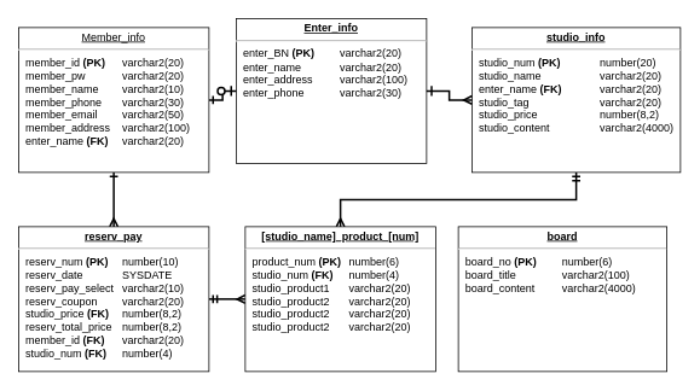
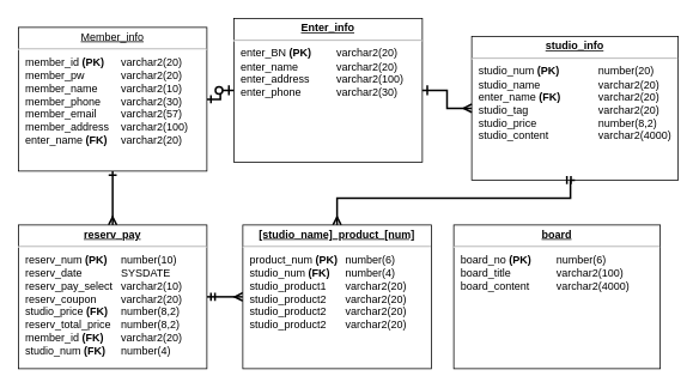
- <mxCell id="4" value="&lt;p style=&quot;margin: 0px ; margin-top: 4px ; text-align: center ; text-decoration: underline&quot;&gt;Member_info&lt;/p&gt;&lt;hr&gt;&lt;p style=&quot;margin: 0px ; margin-left: 8px&quot;&gt;member_id &lt;b&gt;(PK)&lt;/b&gt; &lt;span style=&quot;white-space: pre&quot;&gt;&#09;&lt;/span&gt;varchar2(20)&lt;br&gt;member_pw &lt;span style=&quot;white-space: pre&quot;&gt;&#09;&lt;/span&gt;&lt;span style=&quot;white-space: pre&quot;&gt;&#09;&lt;/span&gt;varchar2(20)&lt;br&gt;member_name &lt;span style=&quot;white-space: pre&quot;&gt;&#09;&lt;/span&gt;varchar2(10)&lt;/p&gt;&lt;p style=&quot;margin: 0px ; margin-left: 8px&quot;&gt;member_phone&lt;span style=&quot;white-space: pre&quot;&gt;&#09;&lt;/span&gt;varchar2(30)&lt;br&gt;&lt;/p&gt;&lt;p style=&quot;margin: 0px ; margin-left: 8px&quot;&gt;member_email &lt;span style=&quot;white-space: pre&quot;&gt;&#09;&lt;/span&gt;varchar2(50)&lt;br&gt;&lt;/p&gt;&lt;p style=&quot;margin: 0px ; margin-left: 8px&quot;&gt;member_address &lt;span style=&quot;white-space: pre&quot;&gt;&#09;&lt;/span&gt;varchar2(100)&lt;/p&gt;&lt;p style=&quot;margin: 0px ; margin-left: 8px&quot;&gt;enter_name &lt;b&gt;(FK)&lt;/b&gt; &lt;span style=&quot;white-space: pre&quot;&gt;&#09;&lt;/span&gt;varchar2(20)&lt;/p&gt;" style="verticalAlign=top;align=left;overflow=fill;fontSize=12;fontFamily=Helvetica;html=1;rounded=0;shadow=0;comic=0;labelBackgroundColor=none;strokeWidth=1" parent="1" vertex="1"><mxGeometry x="20" y="30" width="210" height="160" as="geometry" /></mxCell>
+ <mxCell id="4" value="&lt;p style=&quot;margin: 0px ; margin-top: 4px ; text-align: center ; text-decoration: underline&quot;&gt;Member_info&lt;/p&gt;&lt;hr&gt;&lt;p style=&quot;margin: 0px ; margin-left: 8px&quot;&gt;member_id &lt;b&gt;(PK)&lt;/b&gt; &lt;span style=&quot;white-space: pre&quot;&gt;&#09;&lt;/span&gt;varchar2(20)&lt;br&gt;member_pw &lt;span style=&quot;white-space: pre&quot;&gt;&#09;&lt;/span&gt;&lt;span style=&quot;white-space: pre&quot;&gt;&#09;&lt;/span&gt;varchar2(20)&lt;br&gt;member_name &lt;span style=&quot;white-space: pre&quot;&gt;&#09;&lt;/span&gt;varchar2(10)&lt;/p&gt;&lt;p style=&quot;margin: 0px ; margin-left: 8px&quot;&gt;member_phone&lt;span style=&quot;white-space: pre&quot;&gt;&#09;&lt;/span&gt;varchar2(30)&lt;br&gt;&lt;/p&gt;&lt;p style=&quot;margin: 0px ; margin-left: 8px&quot;&gt;member_email &lt;span style=&quot;white-space: pre&quot;&gt;&#09;&lt;/span&gt;varchar2(57)&lt;br&gt;&lt;/p&gt;&lt;p style=&quot;margin: 0px ; margin-left: 8px&quot;&gt;member_address &lt;span style=&quot;white-space: pre&quot;&gt;&#09;&lt;/span&gt;varchar2(100)&lt;/p&gt;&lt;p style=&quot;margin: 0px ; margin-left: 8px&quot;&gt;enter_name &lt;b&gt;(FK)&lt;/b&gt; &lt;span style=&quot;white-space: pre&quot;&gt;&#09;&lt;/span&gt;varchar2(20)&lt;/p&gt;" style="verticalAlign=top;align=left;overflow=fill;fontSize=12;fontFamily=Helvetica;html=1;rounded=0;shadow=0;comic=0;labelBackgroundColor=none;strokeWidth=1" parent="1" vertex="1"><mxGeometry x="20" y="30" width="210" height="160" as="geometry" /></mxCell>
- <mxCell id="5" value="&lt;p style=&quot;margin: 0px ; margin-top: 4px ; text-align: center ; text-decoration: underline&quot;&gt;&lt;b&gt;studio_info&lt;/b&gt;&lt;/p&gt;&lt;hr&gt;&lt;p style=&quot;margin: 0px ; margin-left: 8px&quot;&gt;studio_num&amp;nbsp;&lt;b&gt;(PK)&lt;/b&gt;&amp;nbsp;&lt;span style=&quot;white-space: pre&quot;&gt;&#09;&lt;span style=&quot;white-space: pre&quot;&gt;&#09;&lt;/span&gt;&lt;/span&gt;number(20)&lt;/p&gt;&lt;p style=&quot;margin: 0px ; margin-left: 8px&quot;&gt;studio_name &lt;span style=&quot;white-space: pre&quot;&gt;&#09;&lt;/span&gt;&lt;span style=&quot;white-space: pre&quot;&gt;&#09;&lt;/span&gt;&lt;span style=&quot;white-space: pre&quot;&gt;&#09;&lt;/span&gt;varchar2(20)&lt;br&gt;&lt;/p&gt;&lt;p style=&quot;margin: 0px ; margin-left: 8px&quot;&gt;enter_name &lt;b&gt;(FK)&lt;/b&gt; &lt;span style=&quot;white-space: pre&quot;&gt;&#09;&lt;/span&gt;&lt;span style=&quot;white-space: pre&quot;&gt;&#09;&lt;/span&gt;varchar2(20)&lt;/p&gt;&lt;p style=&quot;margin: 0px ; margin-left: 8px&quot;&gt;studio_tag &lt;span style=&quot;white-space: pre&quot;&gt;&#09;&lt;/span&gt;&lt;span style=&quot;white-space: pre&quot;&gt;&#09;&lt;/span&gt;&lt;span style=&quot;white-space: pre&quot;&gt;&#09;&lt;/span&gt;varchar2(20)&lt;br&gt;&lt;/p&gt;&lt;p style=&quot;margin: 0px ; margin-left: 8px&quot;&gt;studio_price &lt;span style=&quot;white-space: pre&quot;&gt;&#09;&lt;/span&gt;&lt;span style=&quot;white-space: pre&quot;&gt;&#09;&lt;/span&gt;&lt;span style=&quot;white-space: pre&quot;&gt;&#09;&lt;/span&gt;number(8,2)&lt;/p&gt;&lt;p style=&quot;margin: 0px ; margin-left: 8px&quot;&gt;studio_content &lt;span style=&quot;white-space: pre&quot;&gt;&#09;&lt;/span&gt;&lt;span style=&quot;white-space: pre&quot;&gt;&#09;&lt;/span&gt;varchar2(4000)&lt;/p&gt;" style="verticalAlign=top;align=left;overflow=fill;fontSize=12;fontFamily=Helvetica;html=1;rounded=0;shadow=0;comic=0;labelBackgroundColor=none;strokeWidth=1" parent="1" vertex="1"><mxGeometry x="520" y="30" width="230" height="160" as="geometry" /></mxCell>
+ <mxCell id="5" value="&lt;p style=&quot;margin: 0px ; margin-top: 4px ; text-align: center ; text-decoration: underline&quot;&gt;&lt;b&gt;studio_info&lt;/b&gt;&lt;/p&gt;&lt;hr&gt;&lt;p style=&quot;margin: 0px ; margin-left: 8px&quot;&gt;studio_num&amp;nbsp;&lt;b&gt;(PK)&lt;/b&gt;&amp;nbsp;&lt;span style=&quot;white-space: pre&quot;&gt;&#09;&lt;span style=&quot;white-space: pre&quot;&gt;&#09;&lt;/span&gt;&lt;/span&gt;number(20)&lt;/p&gt;&lt;p style=&quot;margin: 0px ; margin-left: 8px&quot;&gt;studio_name &lt;span style=&quot;white-space: pre&quot;&gt;&#09;&lt;/span&gt;&lt;span style=&quot;white-space: pre&quot;&gt;&#09;&lt;/span&gt;&lt;span style=&quot;white-space: pre&quot;&gt;&#09;&lt;/span&gt;varchar2(20)&lt;br&gt;&lt;/p&gt;&lt;p style=&quot;margin: 0px ; margin-left: 8px&quot;&gt;enter_name &lt;b&gt;(FK)&lt;/b&gt; &lt;span style=&quot;white-space: pre&quot;&gt;&#09;&lt;/span&gt;&lt;span style=&quot;white-space: pre&quot;&gt;&#09;&lt;/span&gt;varchar2(20)&lt;/p&gt;&lt;p style=&quot;margin: 0px ; margin-left: 8px&quot;&gt;studio_tag &lt;span style=&quot;white-space: pre&quot;&gt;&#09;&lt;/span&gt;&lt;span style=&quot;white-space: pre&quot;&gt;&#09;&lt;/span&gt;&lt;span style=&quot;white-space: pre&quot;&gt;&#09;&lt;/span&gt;varchar2(20)&lt;br&gt;&lt;/p&gt;&lt;p style=&quot;margin: 0px ; margin-left: 8px&quot;&gt;studio_price &lt;span style=&quot;white-space: pre&quot;&gt;&#09;&lt;/span&gt;&lt;span style=&quot;white-space: pre&quot;&gt;&#09;&lt;/span&gt;&lt;span style=&quot;white-space: pre&quot;&gt;&#09;&lt;/span&gt;number(8,2)&lt;/p&gt;&lt;p style=&quot;margin: 0px ; margin-left: 8px&quot;&gt;studio_content &lt;span style=&quot;white-space: pre&quot;&gt;&#09;&lt;/span&gt;&lt;span style=&quot;white-space: pre&quot;&gt;&#09;&lt;/span&gt;varchar2(4000)&lt;/p&gt;" style="verticalAlign=top;align=left;overflow=fill;fontSize=12;fontFamily=Helvetica;html=1;rounded=0;shadow=0;comic=0;labelBackgroundColor=none;strokeWidth=1" parent="1" vertex="1"><mxGeometry x="525" y="40" width="230" height="160" as="geometry" /></mxCell>
